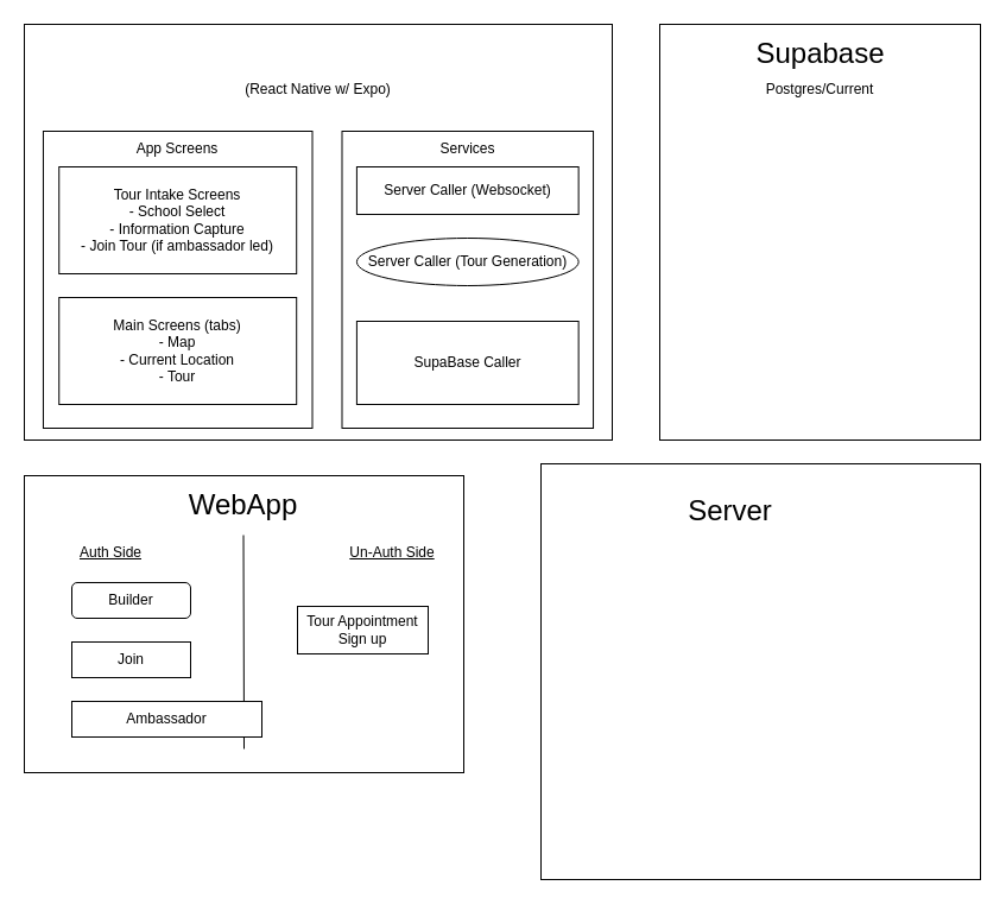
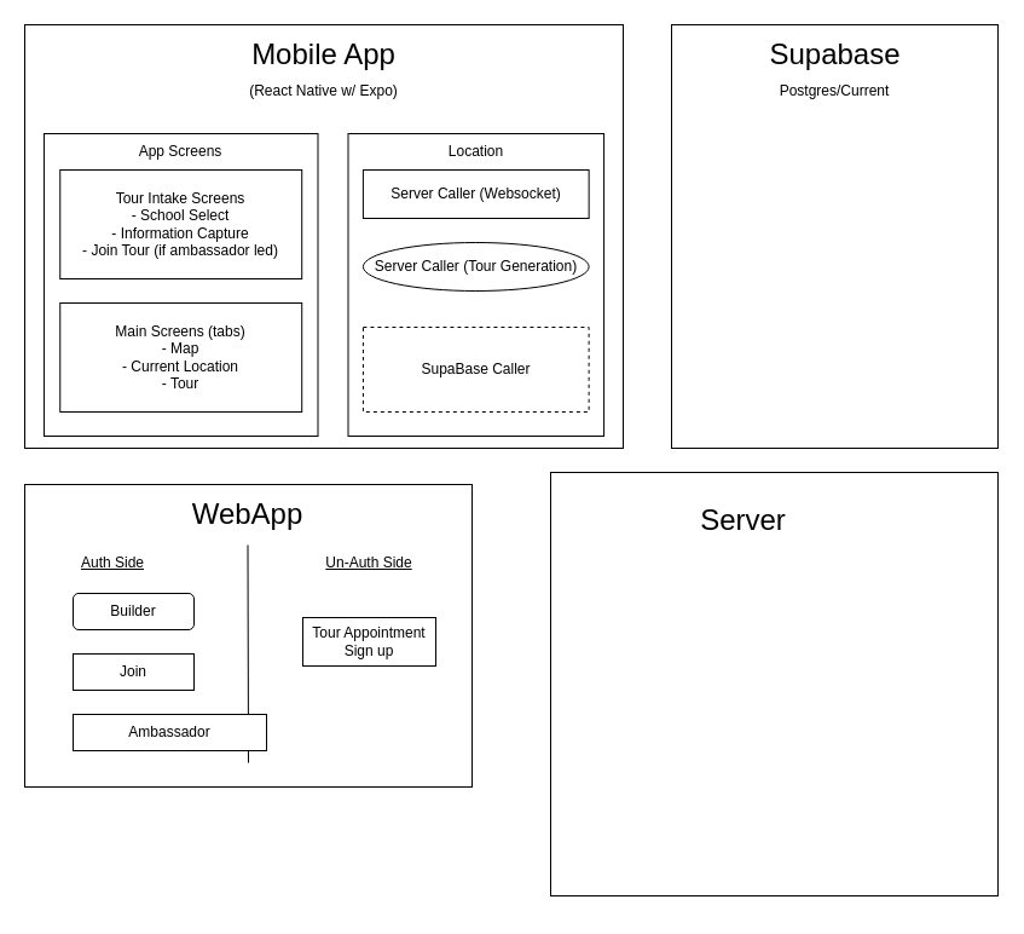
+ <mxCell id="21" value="&lt;font style=&quot;font-size: 24px;&quot;&gt;Mobile App&lt;/font&gt;" style="text;html=1;align=center;verticalAlign=middle;whiteSpace=wrap;rounded=0;" vertex="1" parent="19"><mxGeometry x="144.964" y="10" width="205.071" height="30" as="geometry" /></mxCell>
- <mxCell id="31" value="Services" style="text;html=1;align=center;verticalAlign=middle;whiteSpace=wrap;rounded=0;" vertex="1" parent="29"><mxGeometry x="68.34" width="74.868" height="30" as="geometry" /></mxCell>
+ <mxCell id="31" value="Location" style="text;html=1;align=center;verticalAlign=middle;whiteSpace=wrap;rounded=0;" vertex="1" parent="29"><mxGeometry x="68.34" width="74.868" height="30" as="geometry" /></mxCell>
- <mxCell id="33" value="SupaBase Caller" style="rounded=0;whiteSpace=wrap;html=1;" vertex="1" parent="29"><mxGeometry x="12.41" y="160" width="186.73" height="70" as="geometry" /></mxCell>
+ <mxCell id="33" value="SupaBase Caller" style="rounded=0;whiteSpace=wrap;html=1;dashed=1;" vertex="1" parent="29"><mxGeometry x="12.41" y="160" width="186.73" height="70" as="geometry" /></mxCell>
- <mxCell id="7" value="&lt;u&gt;Un-Auth Side&lt;/u&gt;" style="text;html=1;align=center;verticalAlign=middle;whiteSpace=wrap;rounded=0;" vertex="1" parent="2"><mxGeometry x="265" y="50" width="90" height="30" as="geometry" /></mxCell>
+ <mxCell id="7" value="&lt;u&gt;Un-Auth Side&lt;/u&gt;" style="text;html=1;align=center;verticalAlign=middle;whiteSpace=wrap;rounded=0;" vertex="1" parent="2"><mxGeometry x="240" y="50" width="90" height="30" as="geometry" /></mxCell>
